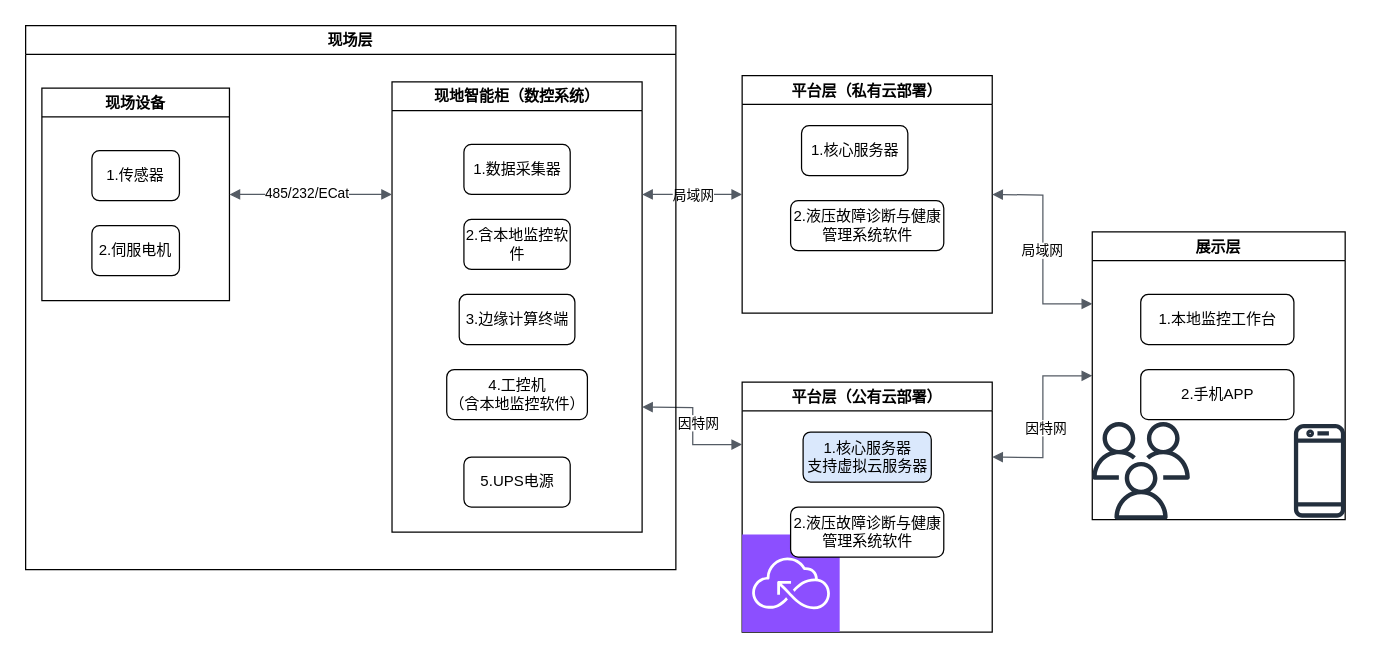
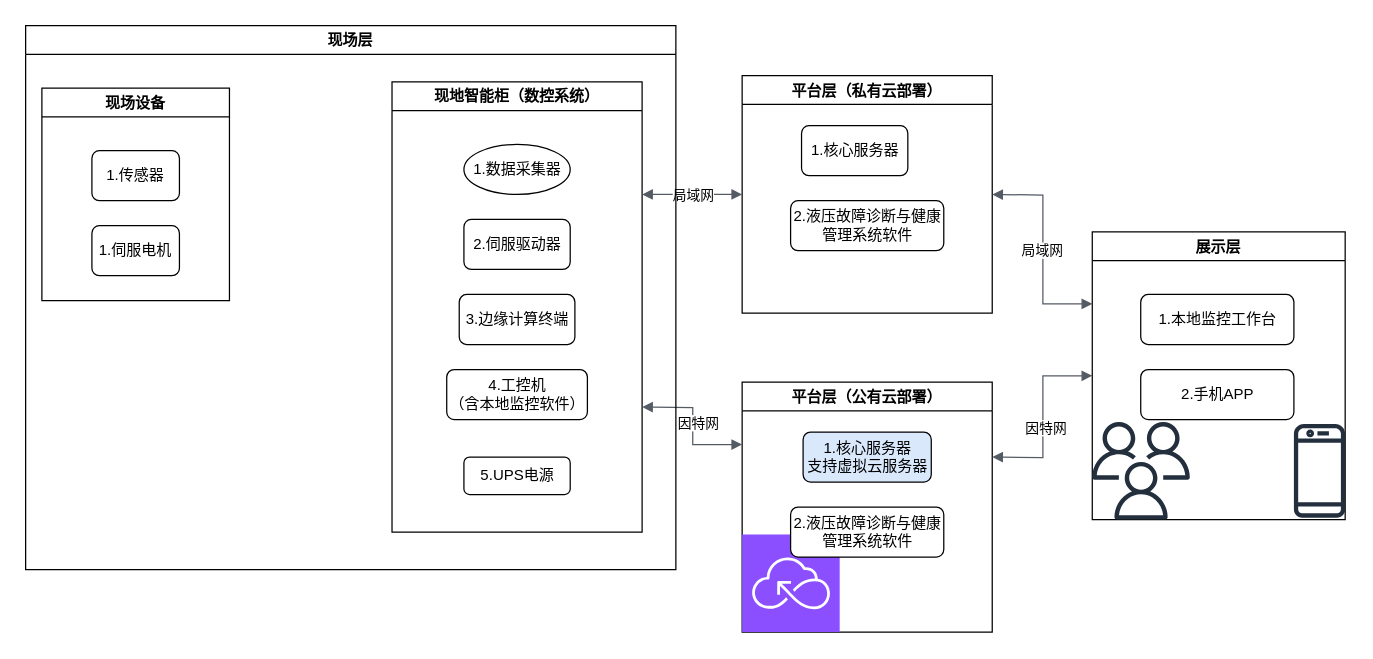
- <mxCell id="6" value="1.数据采集器" style="rounded=1;whiteSpace=wrap;html=1;" parent="5" vertex="1"><mxGeometry x="57.5" y="50" width="85" height="40" as="geometry" /></mxCell>
+ <mxCell id="6" value="1.数据采集器" style="ellipse;whiteSpace=wrap;html=1;" parent="5" vertex="1"><mxGeometry x="57.5" y="50" width="85" height="40" as="geometry" /></mxCell>
- <mxCell id="25" value="" style="edgeStyle=orthogonalEdgeStyle;html=1;endArrow=block;elbow=vertical;startArrow=block;startFill=1;endFill=1;strokeColor=#545B64;rounded=0;entryX=0;entryY=0.25;entryDx=0;entryDy=0;exitX=1;exitY=0.5;exitDx=0;exitDy=0;" parent="1" source="2" target="5" edge="1"><mxGeometry width="100" relative="1" as="geometry"><mxPoint x="233" y="155" as="sourcePoint" /><mxPoint x="303" y="155" as="targetPoint" /></mxGeometry></mxCell>
- <mxCell id="26" value="485/232/ECat" style="edgeLabel;html=1;align=center;verticalAlign=middle;resizable=0;points=[];" parent="25" vertex="1" connectable="0"><mxGeometry x="-0.057" y="2" relative="1" as="geometry"><mxPoint as="offset" /></mxGeometry></mxCell>
- <mxCell id="7" value="2.含本地监控软件" style="rounded=1;whiteSpace=wrap;html=1;" parent="5" vertex="1"><mxGeometry x="57.5" y="110" width="85" height="40" as="geometry" /></mxCell>
+ <mxCell id="7" value="2.伺服驱动器" style="rounded=1;whiteSpace=wrap;html=1;" parent="5" vertex="1"><mxGeometry x="57.5" y="110" width="85" height="40" as="geometry" /></mxCell>
- <mxCell id="4" value="2.伺服电机" style="rounded=1;whiteSpace=wrap;html=1;" parent="2" vertex="1"><mxGeometry x="40" y="110" width="70" height="40" as="geometry" /></mxCell>
+ <mxCell id="4" value="1.伺服电机" style="rounded=1;whiteSpace=wrap;html=1;" parent="2" vertex="1"><mxGeometry x="40" y="110" width="70" height="40" as="geometry" /></mxCell>
- <mxCell id="10" value="5.UPS电源" style="rounded=1;whiteSpace=wrap;html=1;" parent="5" vertex="1"><mxGeometry x="57.5" y="300" width="85" height="40" as="geometry" /></mxCell>
+ <mxCell id="10" value="5.UPS电源" style="rounded=1;whiteSpace=wrap;html=1;" parent="5" vertex="1"><mxGeometry x="57.5" y="300" width="85" height="30" as="geometry" /></mxCell>
